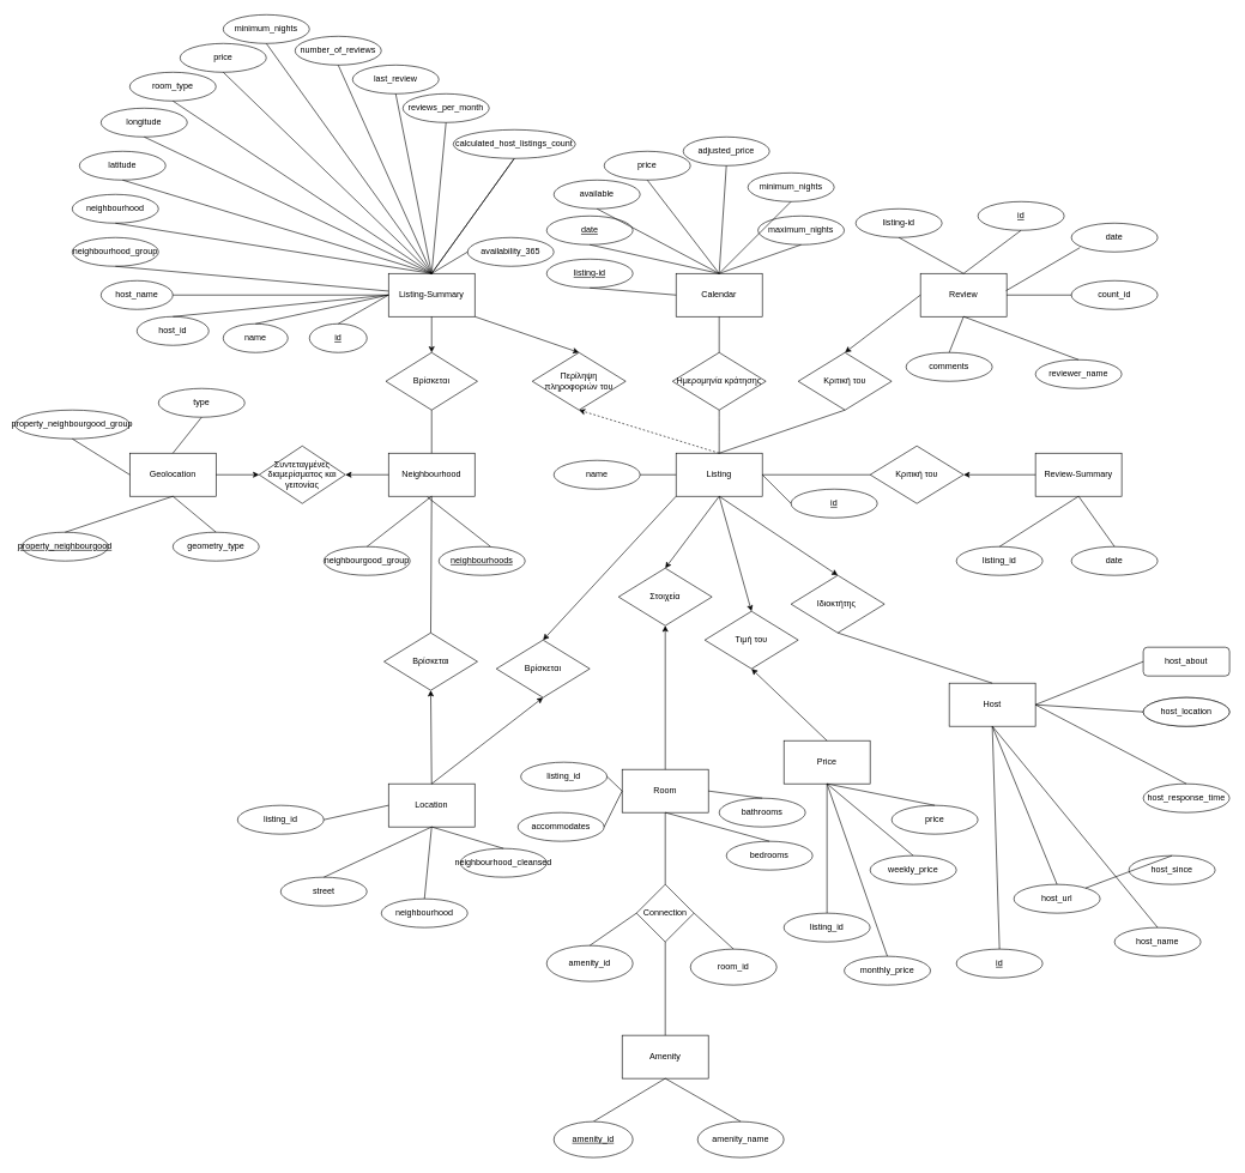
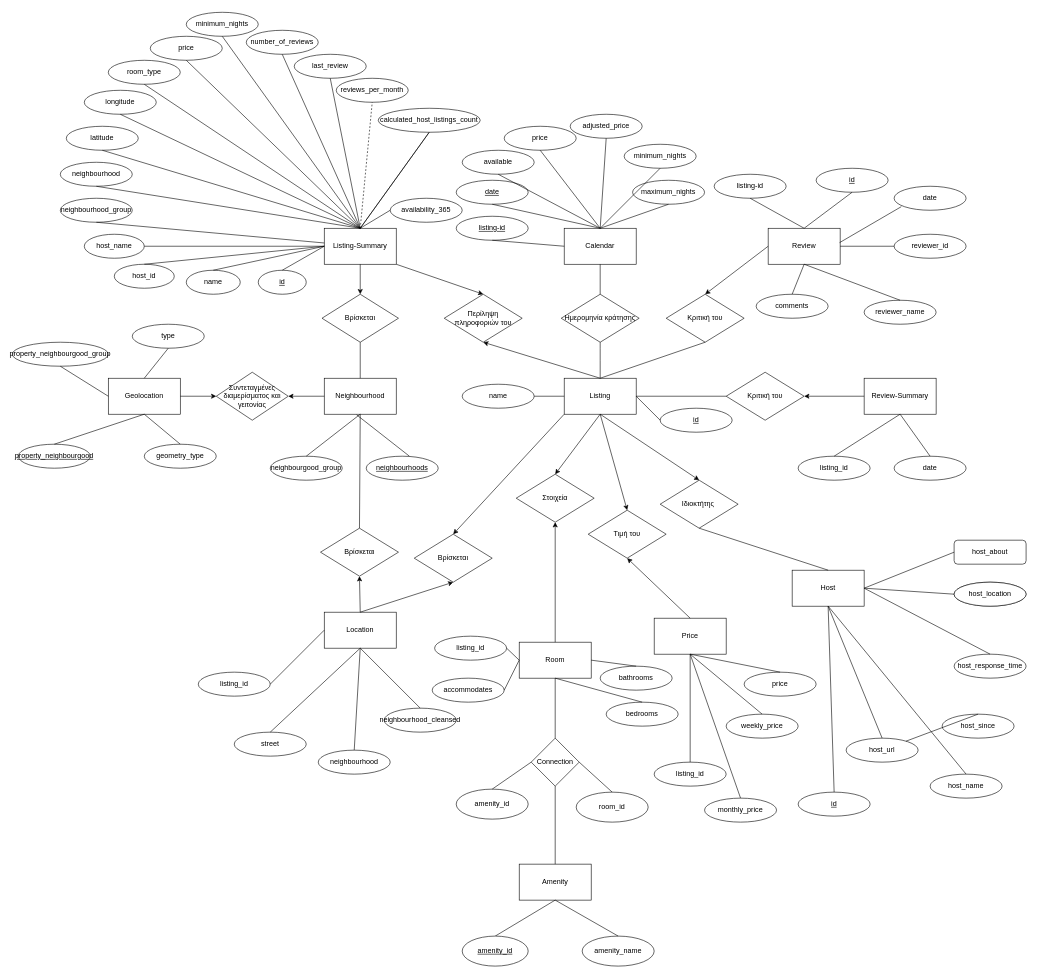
- <mxCell id="126" value="" style="endArrow=none;html=1;entryX=0.5;entryY=1;entryDx=0;entryDy=0;exitX=0.5;exitY=0;exitDx=0;exitDy=0;" parent="1" source="15" target="67" edge="1"><mxGeometry width="50" height="50" relative="1" as="geometry"><mxPoint x="390" y="420" as="sourcePoint" /><mxPoint x="440" y="370" as="targetPoint" /></mxGeometry></mxCell>
+ <mxCell id="126" value="" style="endArrow=none;html=1;entryX=0.5;entryY=1;entryDx=0;entryDy=0;exitX=0.5;exitY=0;exitDx=0;exitDy=0;dashed=1;" parent="1" source="15" target="67" edge="1"><mxGeometry width="50" height="50" relative="1" as="geometry"><mxPoint x="390" y="420" as="sourcePoint" /><mxPoint x="440" y="370" as="targetPoint" /></mxGeometry></mxCell>
- <mxCell id="84" value="count_id" style="ellipse;whiteSpace=wrap;html=1;fontStyle=0" parent="1" vertex="1"><mxGeometry x="1490" y="390" width="120" height="40" as="geometry" /></mxCell>
+ <mxCell id="84" value="reviewer_id" style="ellipse;whiteSpace=wrap;html=1;fontStyle=0" parent="1" vertex="1"><mxGeometry x="1490" y="390" width="120" height="40" as="geometry" /></mxCell>
- <mxCell id="21" value="" style="endArrow=classic;html=1;exitX=0.5;exitY=0;exitDx=0;exitDy=0;entryX=0.5;entryY=1;entryDx=0;entryDy=0;dashed=1;" parent="1" source="3" target="19" edge="1"><mxGeometry width="50" height="50" relative="1" as="geometry"><mxPoint x="640" y="620" as="sourcePoint" /><mxPoint x="690" y="570" as="targetPoint" /></mxGeometry></mxCell>
+ <mxCell id="21" value="" style="endArrow=classic;html=1;exitX=0.5;exitY=0;exitDx=0;exitDy=0;entryX=0.5;entryY=1;entryDx=0;entryDy=0;" parent="1" source="3" target="19" edge="1"><mxGeometry width="50" height="50" relative="1" as="geometry"><mxPoint x="640" y="620" as="sourcePoint" /><mxPoint x="690" y="570" as="targetPoint" /></mxGeometry></mxCell>
- <mxCell id="138" value="Location" style="rounded=0;whiteSpace=wrap;html=1;" parent="1" vertex="1"><mxGeometry x="540" y="1090" width="120" height="60" as="geometry" /></mxCell>
+ <mxCell id="138" value="Location" style="rounded=0;whiteSpace=wrap;html=1;" parent="1" vertex="1"><mxGeometry x="540" y="1020" width="120" height="60" as="geometry" /></mxCell>
